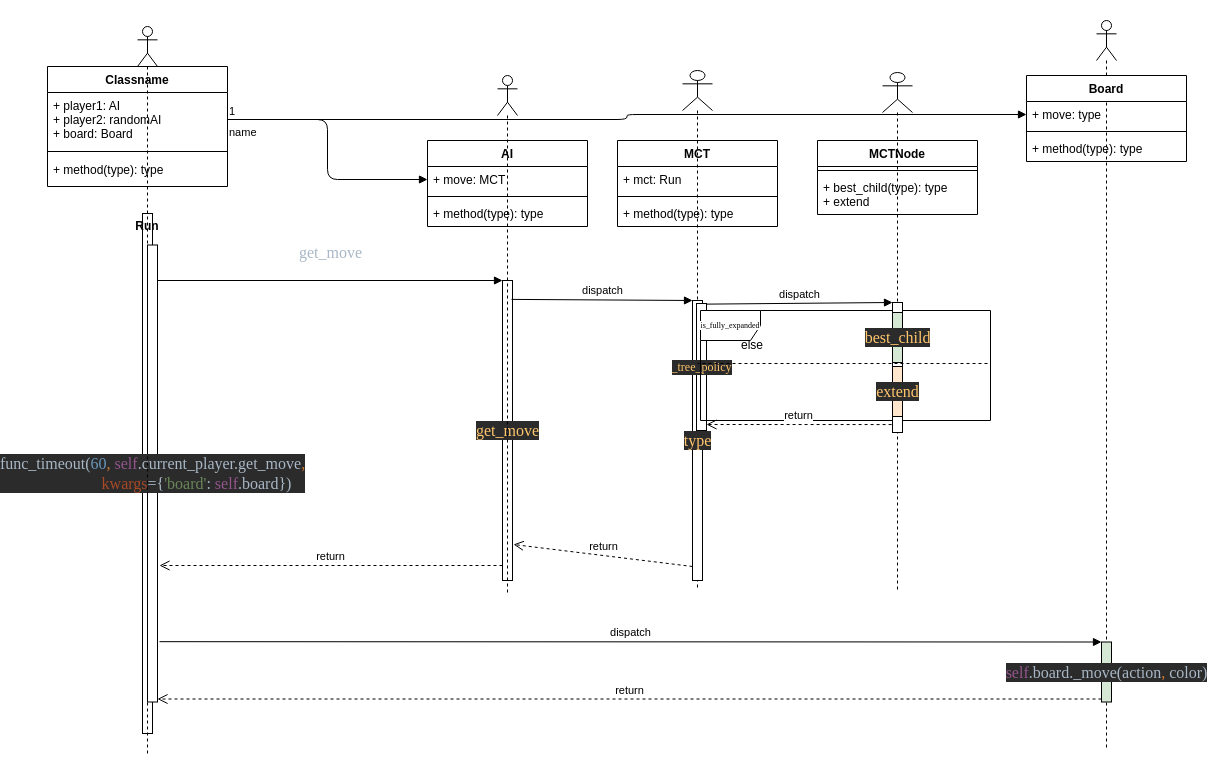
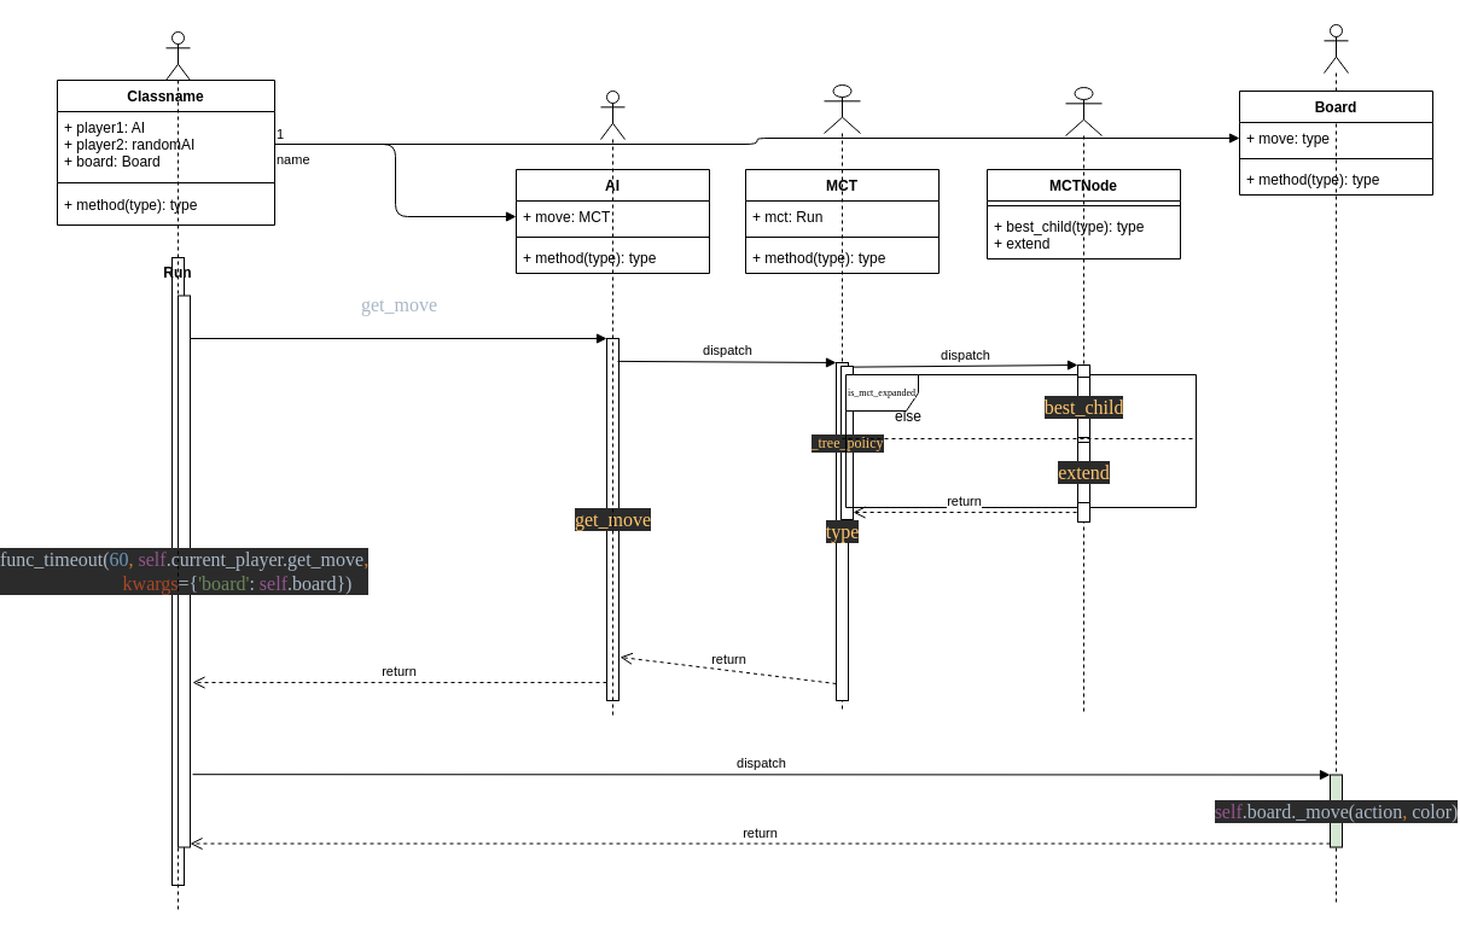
- <mxCell id="35" value="&lt;pre style=&quot;font-family: &amp;#34;monaco&amp;#34; ; line-height: 120%&quot;&gt;&lt;font style=&quot;background-color: rgb(255 , 255 , 255) ; font-size: 8px&quot;&gt;is_fully_expanded&lt;/font&gt;&lt;/pre&gt;" style="shape=umlFrame;whiteSpace=wrap;html=1;fillColor=#ffffff;" vertex="1" parent="1"><mxGeometry x="673" y="310" width="290" height="110" as="geometry" /></mxCell>
+ <mxCell id="35" value="&lt;pre style=&quot;font-family: &amp;#34;monaco&amp;#34; ; line-height: 120%&quot;&gt;&lt;font style=&quot;background-color: rgb(255 , 255 , 255) ; font-size: 8px&quot;&gt;is_mct_expanded&lt;/font&gt;&lt;/pre&gt;" style="shape=umlFrame;whiteSpace=wrap;html=1;fillColor=#ffffff;" vertex="1" parent="1"><mxGeometry x="673" y="310" width="290" height="110" as="geometry" /></mxCell>
- <mxCell id="45" value="&lt;pre style=&quot;background-color: #2b2b2b ; color: #a9b7c6 ; font-family: &amp;#34;monaco&amp;#34; ; font-size: 12.0pt&quot;&gt;&lt;span style=&quot;color: #ffc66d&quot;&gt;best_child&lt;/span&gt;&lt;/pre&gt;" style="html=1;points=[];perimeter=orthogonalPerimeter;fillColor=#d5e8d4;" vertex="1" parent="43"><mxGeometry x="10" y="240" width="10" height="50" as="geometry" /></mxCell>
+ <mxCell id="45" value="&lt;pre style=&quot;background-color: #2b2b2b ; color: #a9b7c6 ; font-family: &amp;#34;monaco&amp;#34; ; font-size: 12.0pt&quot;&gt;&lt;span style=&quot;color: #ffc66d&quot;&gt;best_child&lt;/span&gt;&lt;/pre&gt;" style="html=1;points=[];perimeter=orthogonalPerimeter;" vertex="1" parent="43"><mxGeometry x="10" y="240" width="10" height="50" as="geometry" /></mxCell>
- <mxCell id="46" value="&lt;pre style=&quot;background-color: #2b2b2b ; color: #a9b7c6 ; font-family: &amp;#34;monaco&amp;#34; ; font-size: 12.0pt&quot;&gt;&lt;span style=&quot;color: #ffc66d&quot;&gt;extend&lt;/span&gt;&lt;/pre&gt;" style="html=1;points=[];perimeter=orthogonalPerimeter;fillColor=#ffe6cc;" vertex="1" parent="43"><mxGeometry x="10" y="294" width="10" height="50" as="geometry" /></mxCell>
+ <mxCell id="46" value="&lt;pre style=&quot;background-color: #2b2b2b ; color: #a9b7c6 ; font-family: &amp;#34;monaco&amp;#34; ; font-size: 12.0pt&quot;&gt;&lt;span style=&quot;color: #ffc66d&quot;&gt;extend&lt;/span&gt;&lt;/pre&gt;" style="html=1;points=[];perimeter=orthogonalPerimeter;" vertex="1" parent="43"><mxGeometry x="10" y="294" width="10" height="50" as="geometry" /></mxCell>
